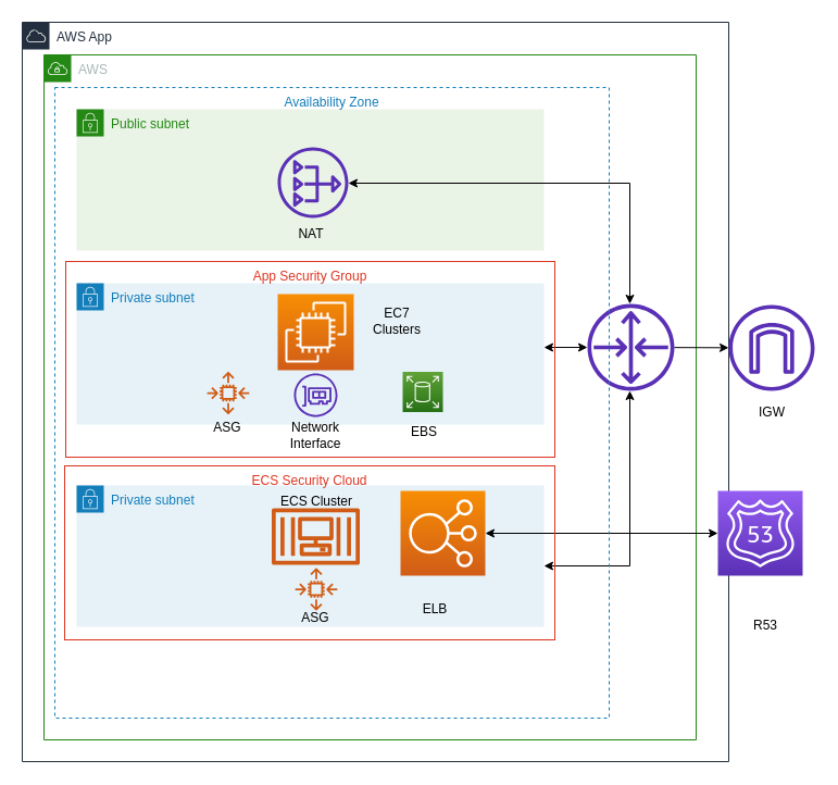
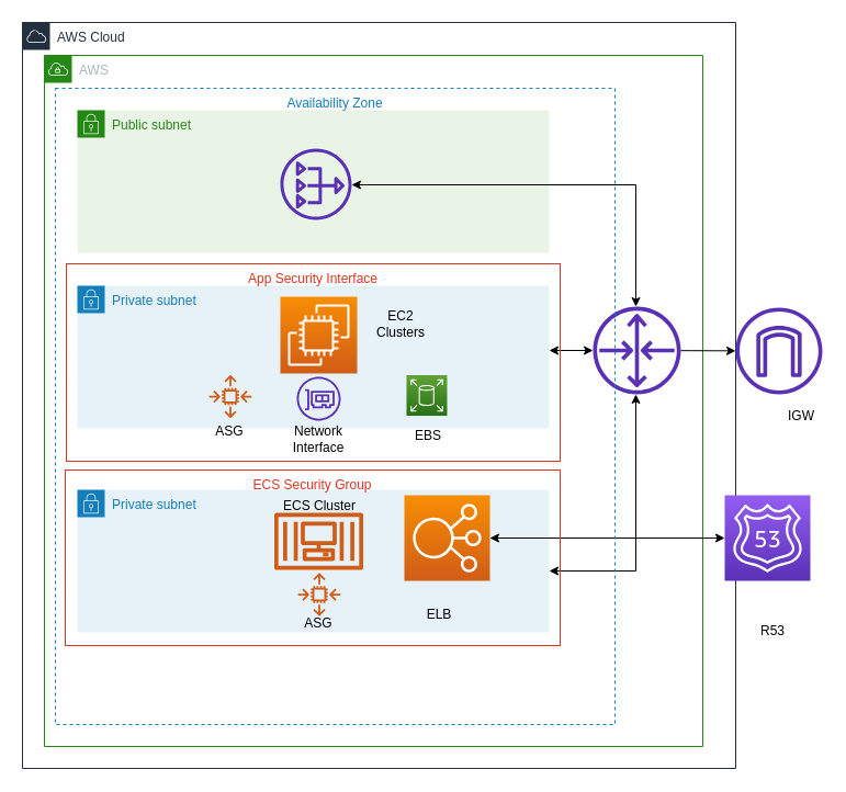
- <mxCell id="2" value="AWS App" style="points=[[0,0],[0.25,0],[0.5,0],[0.75,0],[1,0],[1,0.25],[1,0.5],[1,0.75],[1,1],[0.75,1],[0.5,1],[0.25,1],[0,1],[0,0.75],[0,0.5],[0,0.25]];outlineConnect=0;gradientColor=none;html=1;whiteSpace=wrap;fontSize=12;fontStyle=0;shape=mxgraph.aws4.group;grIcon=mxgraph.aws4.group_aws_cloud;strokeColor=#232F3E;fillColor=none;verticalAlign=top;align=left;spacingLeft=30;fontColor=#232F3E;dashed=0;" parent="1" vertex="1"><mxGeometry x="20" y="20" width="650" height="680" as="geometry" /></mxCell>
+ <mxCell id="2" value="AWS Cloud" style="points=[[0,0],[0.25,0],[0.5,0],[0.75,0],[1,0],[1,0.25],[1,0.5],[1,0.75],[1,1],[0.75,1],[0.5,1],[0.25,1],[0,1],[0,0.75],[0,0.5],[0,0.25]];outlineConnect=0;gradientColor=none;html=1;whiteSpace=wrap;fontSize=12;fontStyle=0;shape=mxgraph.aws4.group;grIcon=mxgraph.aws4.group_aws_cloud;strokeColor=#232F3E;fillColor=none;verticalAlign=top;align=left;spacingLeft=30;fontColor=#232F3E;dashed=0;" parent="1" vertex="1"><mxGeometry x="20" y="20" width="650" height="680" as="geometry" /></mxCell>
- <mxCell id="23" value="NAT " style="text;html=1;strokeColor=none;fillColor=none;align=center;verticalAlign=middle;whiteSpace=wrap;rounded=0;" parent="1" vertex="1"><mxGeometry x="266" y="200" width="40" height="30" as="geometry" /></mxCell>
- <mxCell id="33" value="App Security Group" style="fillColor=none;strokeColor=#DD3522;verticalAlign=top;fontStyle=0;fontColor=#DD3522;" parent="1" vertex="1"><mxGeometry x="60" y="240" width="450" height="180" as="geometry" /></mxCell>
+ <mxCell id="33" value="App Security Interface" style="fillColor=none;strokeColor=#DD3522;verticalAlign=top;fontStyle=0;fontColor=#DD3522;" parent="1" vertex="1"><mxGeometry x="60" y="240" width="450" height="180" as="geometry" /></mxCell>
- <mxCell id="27" value="EC7 Clusters" style="text;html=1;strokeColor=none;fillColor=none;align=center;verticalAlign=middle;whiteSpace=wrap;rounded=0;" parent="1" vertex="1"><mxGeometry x="345" y="285" width="40" height="20" as="geometry" /></mxCell>
+ <mxCell id="27" value="EC2 Clusters" style="text;html=1;strokeColor=none;fillColor=none;align=center;verticalAlign=middle;whiteSpace=wrap;rounded=0;" parent="1" vertex="1"><mxGeometry x="345" y="285" width="40" height="20" as="geometry" /></mxCell>
- <mxCell id="32" value="IGW" style="text;html=1;strokeColor=none;fillColor=none;align=center;verticalAlign=middle;whiteSpace=wrap;rounded=0;" parent="1" vertex="1"><mxGeometry x="689.5" y="368.5" width="40" height="20" as="geometry" /></mxCell>
+ <mxCell id="32" value="IGW" style="text;html=1;strokeColor=none;fillColor=none;align=center;verticalAlign=middle;whiteSpace=wrap;rounded=0;" parent="1" vertex="1"><mxGeometry x="709.5" y="368.5" width="40" height="20" as="geometry" /></mxCell>
- <mxCell id="34" value="ECS Security Cloud" style="fillColor=none;strokeColor=#DD3522;verticalAlign=top;fontStyle=0;fontColor=#DD3522;" parent="1" vertex="1"><mxGeometry x="59" y="428" width="451" height="160" as="geometry" /></mxCell>
+ <mxCell id="34" value="ECS Security Group" style="fillColor=none;strokeColor=#DD3522;verticalAlign=top;fontStyle=0;fontColor=#DD3522;" parent="1" vertex="1"><mxGeometry x="59" y="428" width="451" height="160" as="geometry" /></mxCell>
